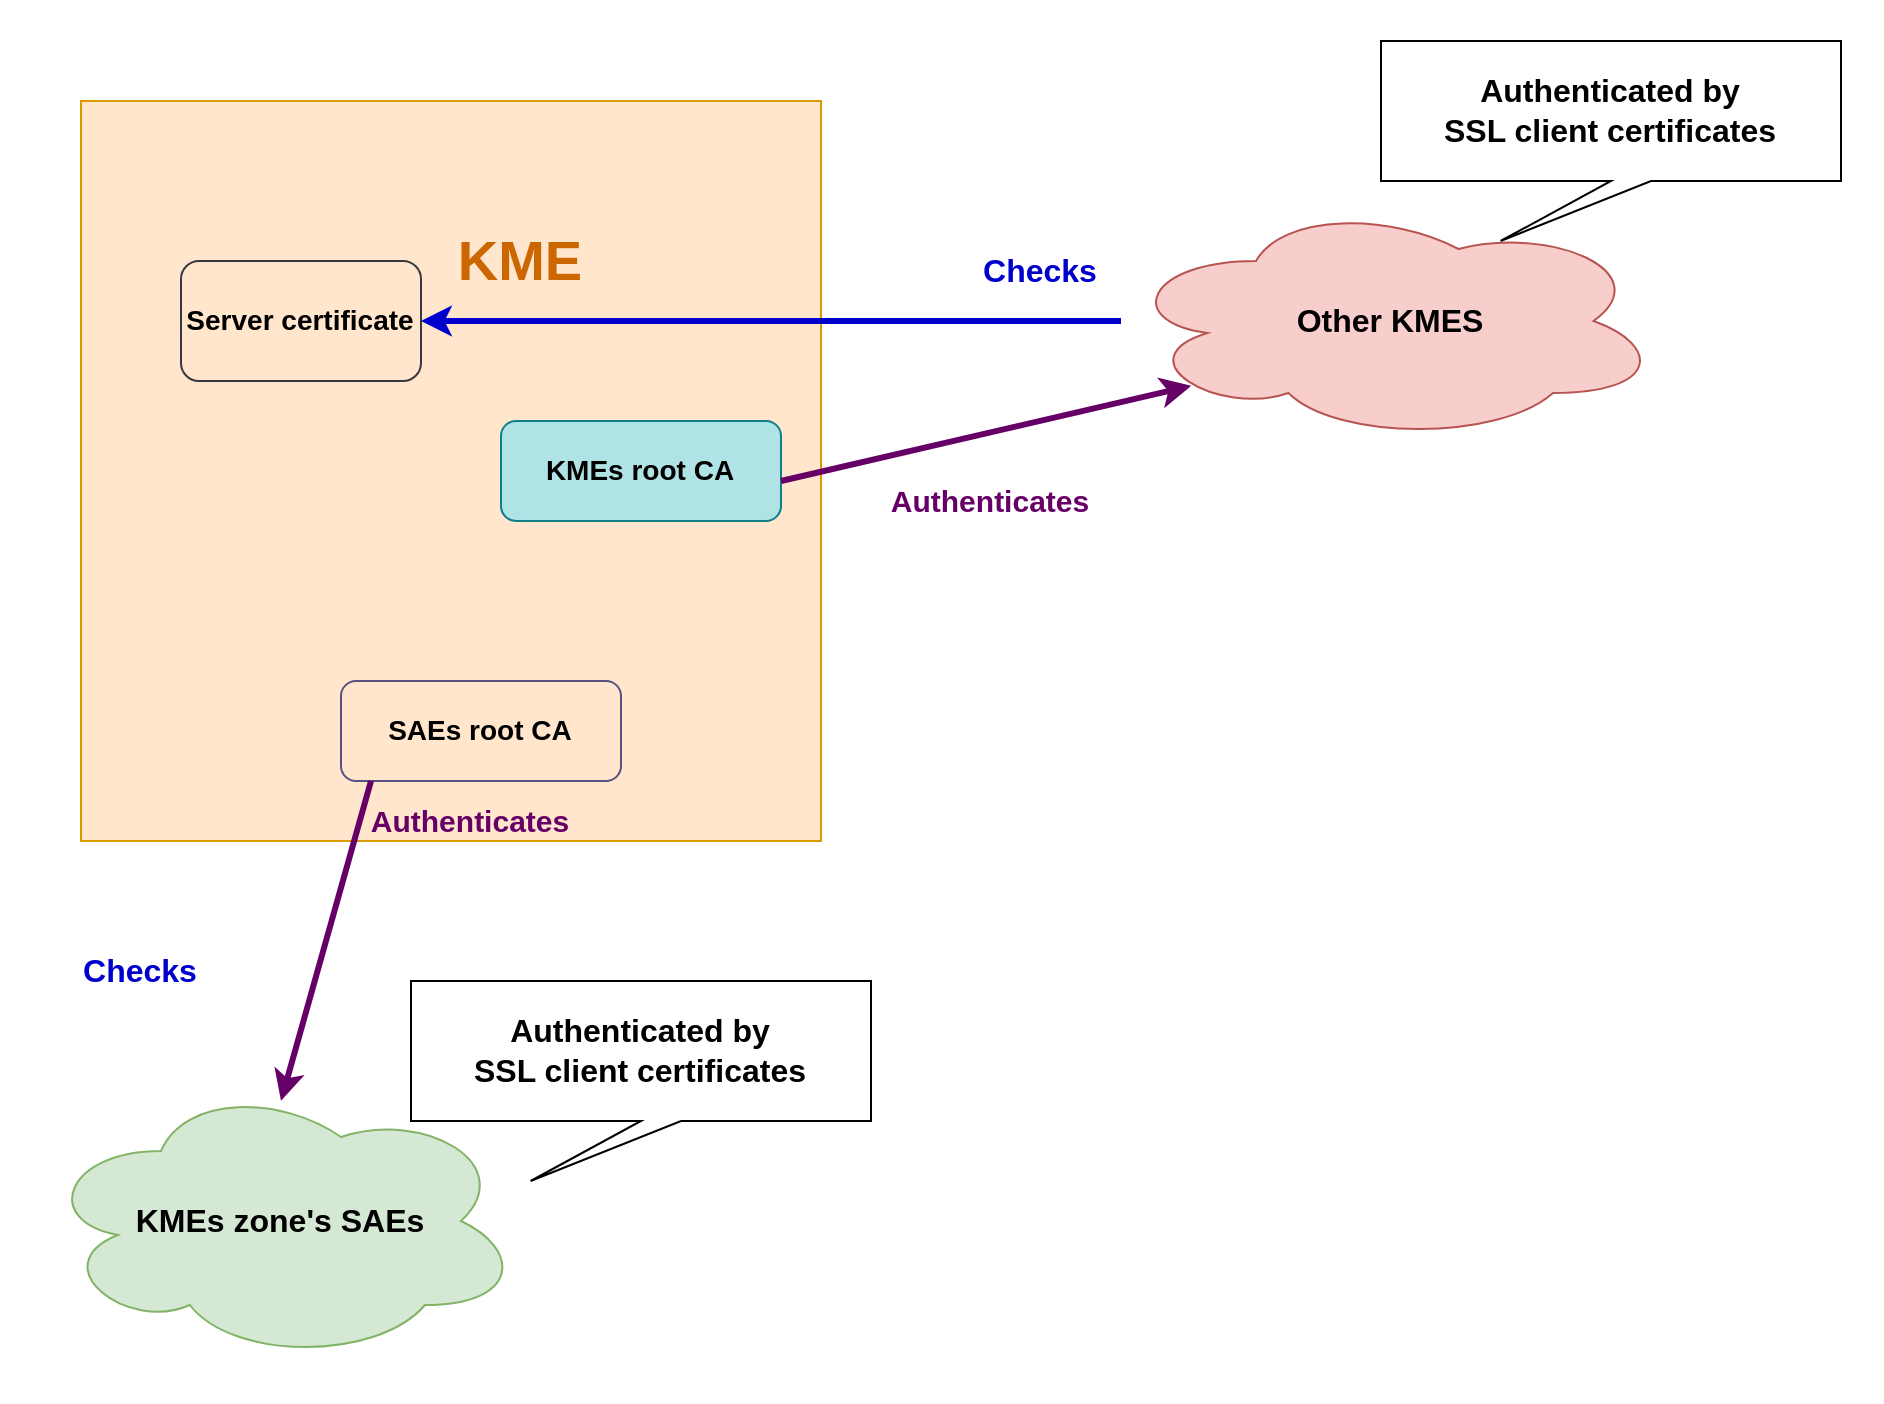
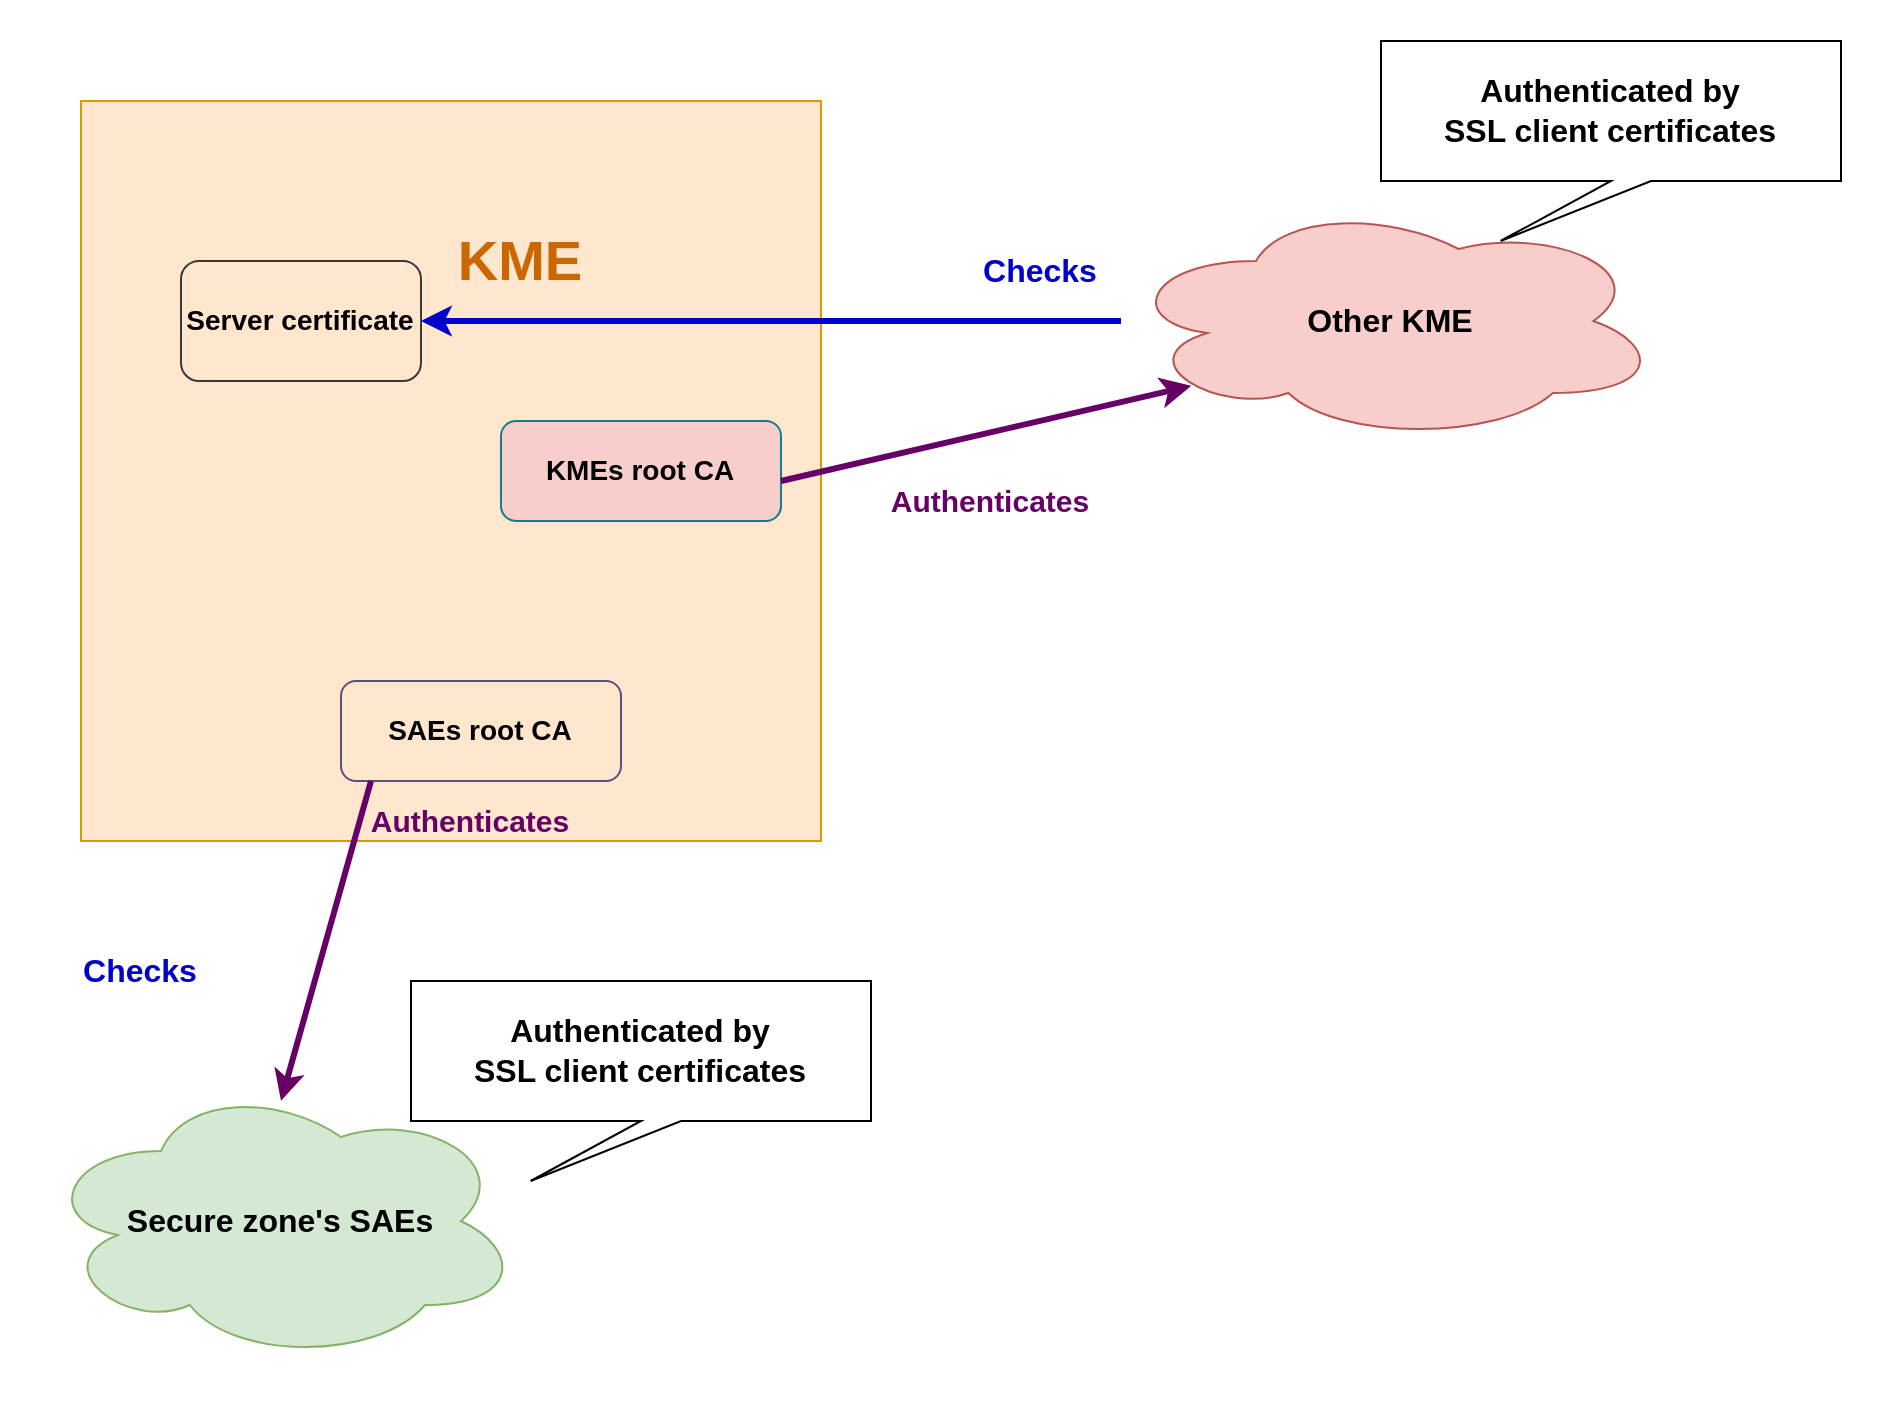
- <mxCell id="7" value="&lt;font style=&quot;font-size: 16px;&quot;&gt;&lt;b&gt;Other KMES&lt;/b&gt;&lt;/font&gt;" style="ellipse;shape=cloud;whiteSpace=wrap;html=1;fillColor=#f8cecc;strokeColor=#b85450;" vertex="1" parent="1"><mxGeometry x="560" y="100" width="270" height="120" as="geometry" /></mxCell>
+ <mxCell id="7" value="&lt;font style=&quot;font-size: 16px;&quot;&gt;&lt;b&gt;Other KME&lt;/b&gt;&lt;/font&gt;" style="ellipse;shape=cloud;whiteSpace=wrap;html=1;fillColor=#f8cecc;strokeColor=#b85450;" vertex="1" parent="1"><mxGeometry x="560" y="100" width="270" height="120" as="geometry" /></mxCell>
- <mxCell id="6" value="&lt;font style=&quot;font-size: 14px;&quot;&gt;&lt;b&gt;KMEs root CA&lt;/b&gt;&lt;/font&gt;" style="rounded=1;whiteSpace=wrap;html=1;fillColor=#b0e3e6;strokeColor=#0e8088;" vertex="1" parent="1"><mxGeometry x="250" y="210" width="140" height="50" as="geometry" /></mxCell>
+ <mxCell id="6" value="&lt;font style=&quot;font-size: 14px;&quot;&gt;&lt;b&gt;KMEs root CA&lt;/b&gt;&lt;/font&gt;" style="rounded=1;whiteSpace=wrap;html=1;fillColor=#f8cecc;strokeColor=#0e8088;" vertex="1" parent="1"><mxGeometry x="250" y="210" width="140" height="50" as="geometry" /></mxCell>
- <mxCell id="8" value="&lt;font style=&quot;font-size: 16px;&quot;&gt;&lt;b&gt;KMEs zone's SAEs&lt;/b&gt;&lt;/font&gt;" style="ellipse;shape=cloud;whiteSpace=wrap;html=1;fillColor=#d5e8d4;strokeColor=#82b366;" vertex="1" parent="1"><mxGeometry x="20" y="540" width="240" height="140" as="geometry" /></mxCell>
+ <mxCell id="8" value="&lt;font style=&quot;font-size: 16px;&quot;&gt;&lt;b&gt;Secure zone's SAEs&lt;/b&gt;&lt;/font&gt;" style="ellipse;shape=cloud;whiteSpace=wrap;html=1;fillColor=#d5e8d4;strokeColor=#82b366;" vertex="1" parent="1"><mxGeometry x="20" y="540" width="240" height="140" as="geometry" /></mxCell>
